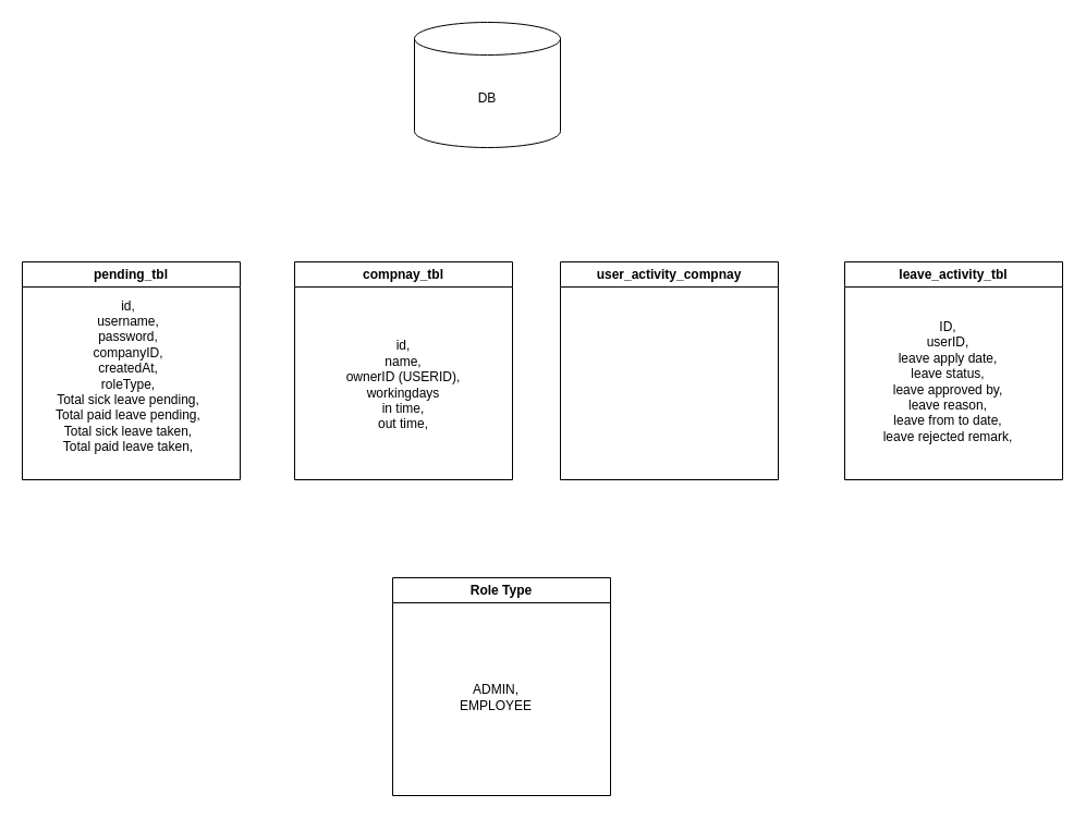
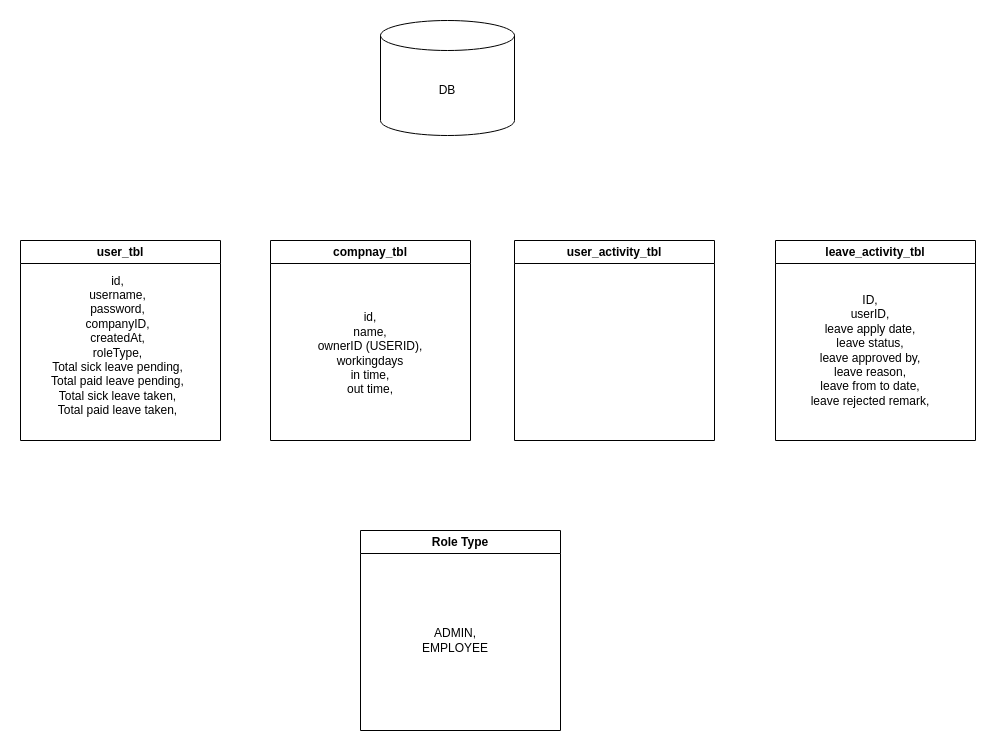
- <mxCell id="3" value="pending_tbl" style="swimlane;whiteSpace=wrap;html=1;" parent="1" vertex="1"><mxGeometry x="20" y="240" width="200" height="200" as="geometry" /></mxCell>
+ <mxCell id="3" value="user_tbl" style="swimlane;whiteSpace=wrap;html=1;" parent="1" vertex="1"><mxGeometry x="20" y="240" width="200" height="200" as="geometry" /></mxCell>
- <mxCell id="7" value="user_activity_compnay" style="swimlane;whiteSpace=wrap;html=1;" parent="1" vertex="1"><mxGeometry x="514" y="240" width="200" height="200" as="geometry" /></mxCell>
+ <mxCell id="7" value="user_activity_tbl" style="swimlane;whiteSpace=wrap;html=1;" parent="1" vertex="1"><mxGeometry x="514" y="240" width="200" height="200" as="geometry" /></mxCell>
